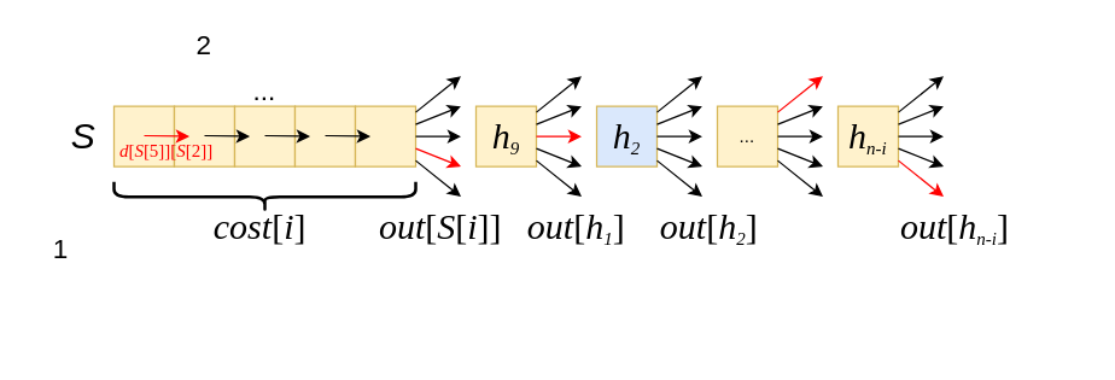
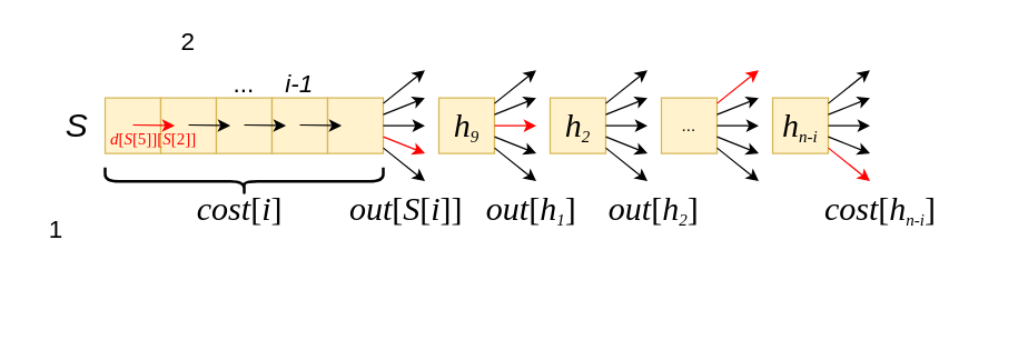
+ <mxCell id="11" value="&lt;font style=&quot;font-size: 18px&quot;&gt;&lt;i&gt;i-1&lt;/i&gt;&lt;/font&gt;" style="text;html=1;strokeColor=none;fillColor=none;align=center;verticalAlign=middle;whiteSpace=wrap;rounded=0;strokeWidth=2;" parent="1" vertex="1"><mxGeometry x="195" y="50" width="40" height="20" as="geometry" /></mxCell>
- <mxCell id="23" value="&lt;i style=&quot;font-family: &amp;#34;times new roman&amp;#34;&quot;&gt;&lt;span style=&quot;font-size: 24px&quot;&gt;h&lt;/span&gt;&lt;sub&gt;&lt;font style=&quot;font-size: 12px&quot;&gt;2&lt;/font&gt;&lt;/sub&gt;&lt;/i&gt;" style="whiteSpace=wrap;html=1;aspect=fixed;fillColor=#dae8fc;strokeColor=#d6b656;" parent="1" vertex="1"><mxGeometry x="395" y="70" width="40" height="40" as="geometry" /></mxCell>
+ <mxCell id="23" value="&lt;i style=&quot;font-family: &amp;#34;times new roman&amp;#34;&quot;&gt;&lt;span style=&quot;font-size: 24px&quot;&gt;h&lt;/span&gt;&lt;sub&gt;&lt;font style=&quot;font-size: 12px&quot;&gt;2&lt;/font&gt;&lt;/sub&gt;&lt;/i&gt;" style="whiteSpace=wrap;html=1;aspect=fixed;fillColor=#fff2cc;strokeColor=#d6b656;" parent="1" vertex="1"><mxGeometry x="395" y="70" width="40" height="40" as="geometry" /></mxCell>
- <mxCell id="46" value="&lt;font&gt;&lt;font face=&quot;Times New Roman&quot;&gt;&lt;i style=&quot;font-size: 24px&quot;&gt;out&lt;/i&gt;&lt;span style=&quot;font-size: 24px&quot;&gt;[&lt;/span&gt;&lt;/font&gt;&lt;i style=&quot;font-family: &amp;#34;times new roman&amp;#34;&quot;&gt;&lt;span style=&quot;font-size: 24px&quot;&gt;h&lt;/span&gt;&lt;sub&gt;&lt;font style=&quot;font-size: 12px&quot;&gt;n-i&lt;/font&gt;&lt;/sub&gt;&lt;/i&gt;&lt;font face=&quot;Times New Roman&quot;&gt;&lt;span style=&quot;font-size: 24px&quot;&gt;]&lt;/span&gt;&lt;/font&gt;&lt;i style=&quot;font-size: 24px&quot;&gt;&amp;nbsp;&lt;/i&gt;&lt;/font&gt;" style="text;html=1;strokeColor=none;fillColor=none;align=center;verticalAlign=middle;whiteSpace=wrap;rounded=0;" parent="1" vertex="1"><mxGeometry x="555" y="140" width="162" height="20" as="geometry" /></mxCell>
+ <mxCell id="46" value="&lt;font&gt;&lt;font face=&quot;Times New Roman&quot;&gt;&lt;i style=&quot;font-size: 24px&quot;&gt;cost&lt;/i&gt;&lt;span style=&quot;font-size: 24px&quot;&gt;[&lt;/span&gt;&lt;/font&gt;&lt;i style=&quot;font-family: &amp;#34;times new roman&amp;#34;&quot;&gt;&lt;span style=&quot;font-size: 24px&quot;&gt;h&lt;/span&gt;&lt;sub&gt;&lt;font style=&quot;font-size: 12px&quot;&gt;n-i&lt;/font&gt;&lt;/sub&gt;&lt;/i&gt;&lt;font face=&quot;Times New Roman&quot;&gt;&lt;span style=&quot;font-size: 24px&quot;&gt;]&lt;/span&gt;&lt;/font&gt;&lt;i style=&quot;font-size: 24px&quot;&gt;&amp;nbsp;&lt;/i&gt;&lt;/font&gt;" style="text;html=1;strokeColor=none;fillColor=none;align=center;verticalAlign=middle;whiteSpace=wrap;rounded=0;" parent="1" vertex="1"><mxGeometry x="555" y="140" width="162" height="20" as="geometry" /></mxCell>
